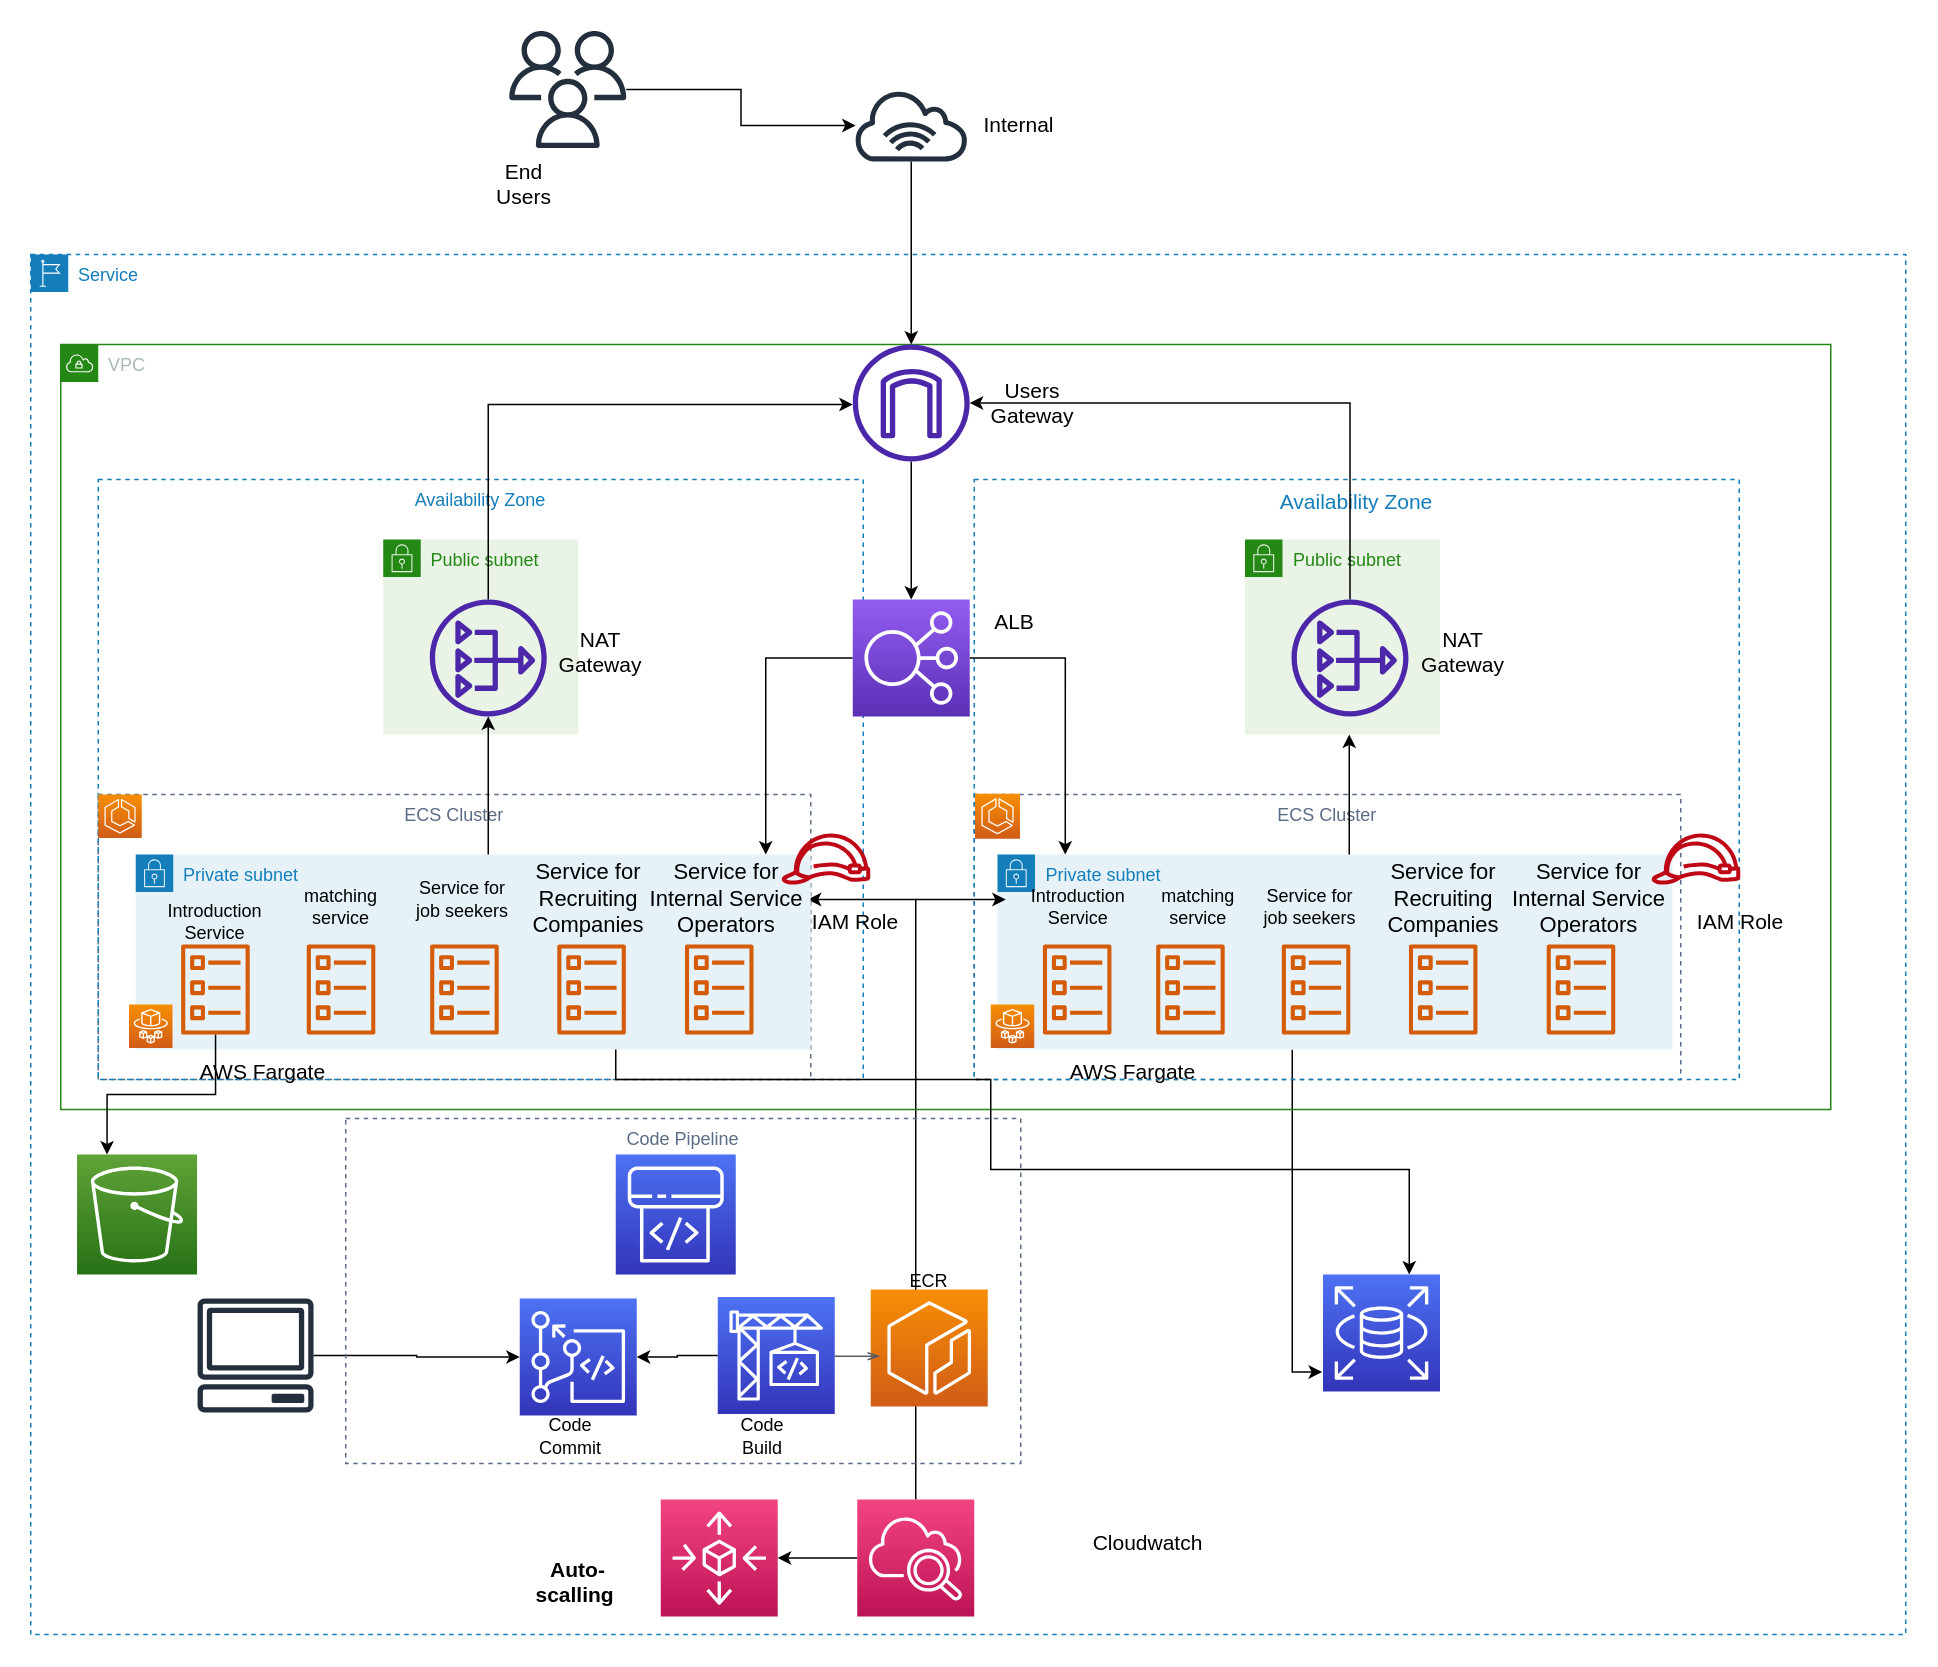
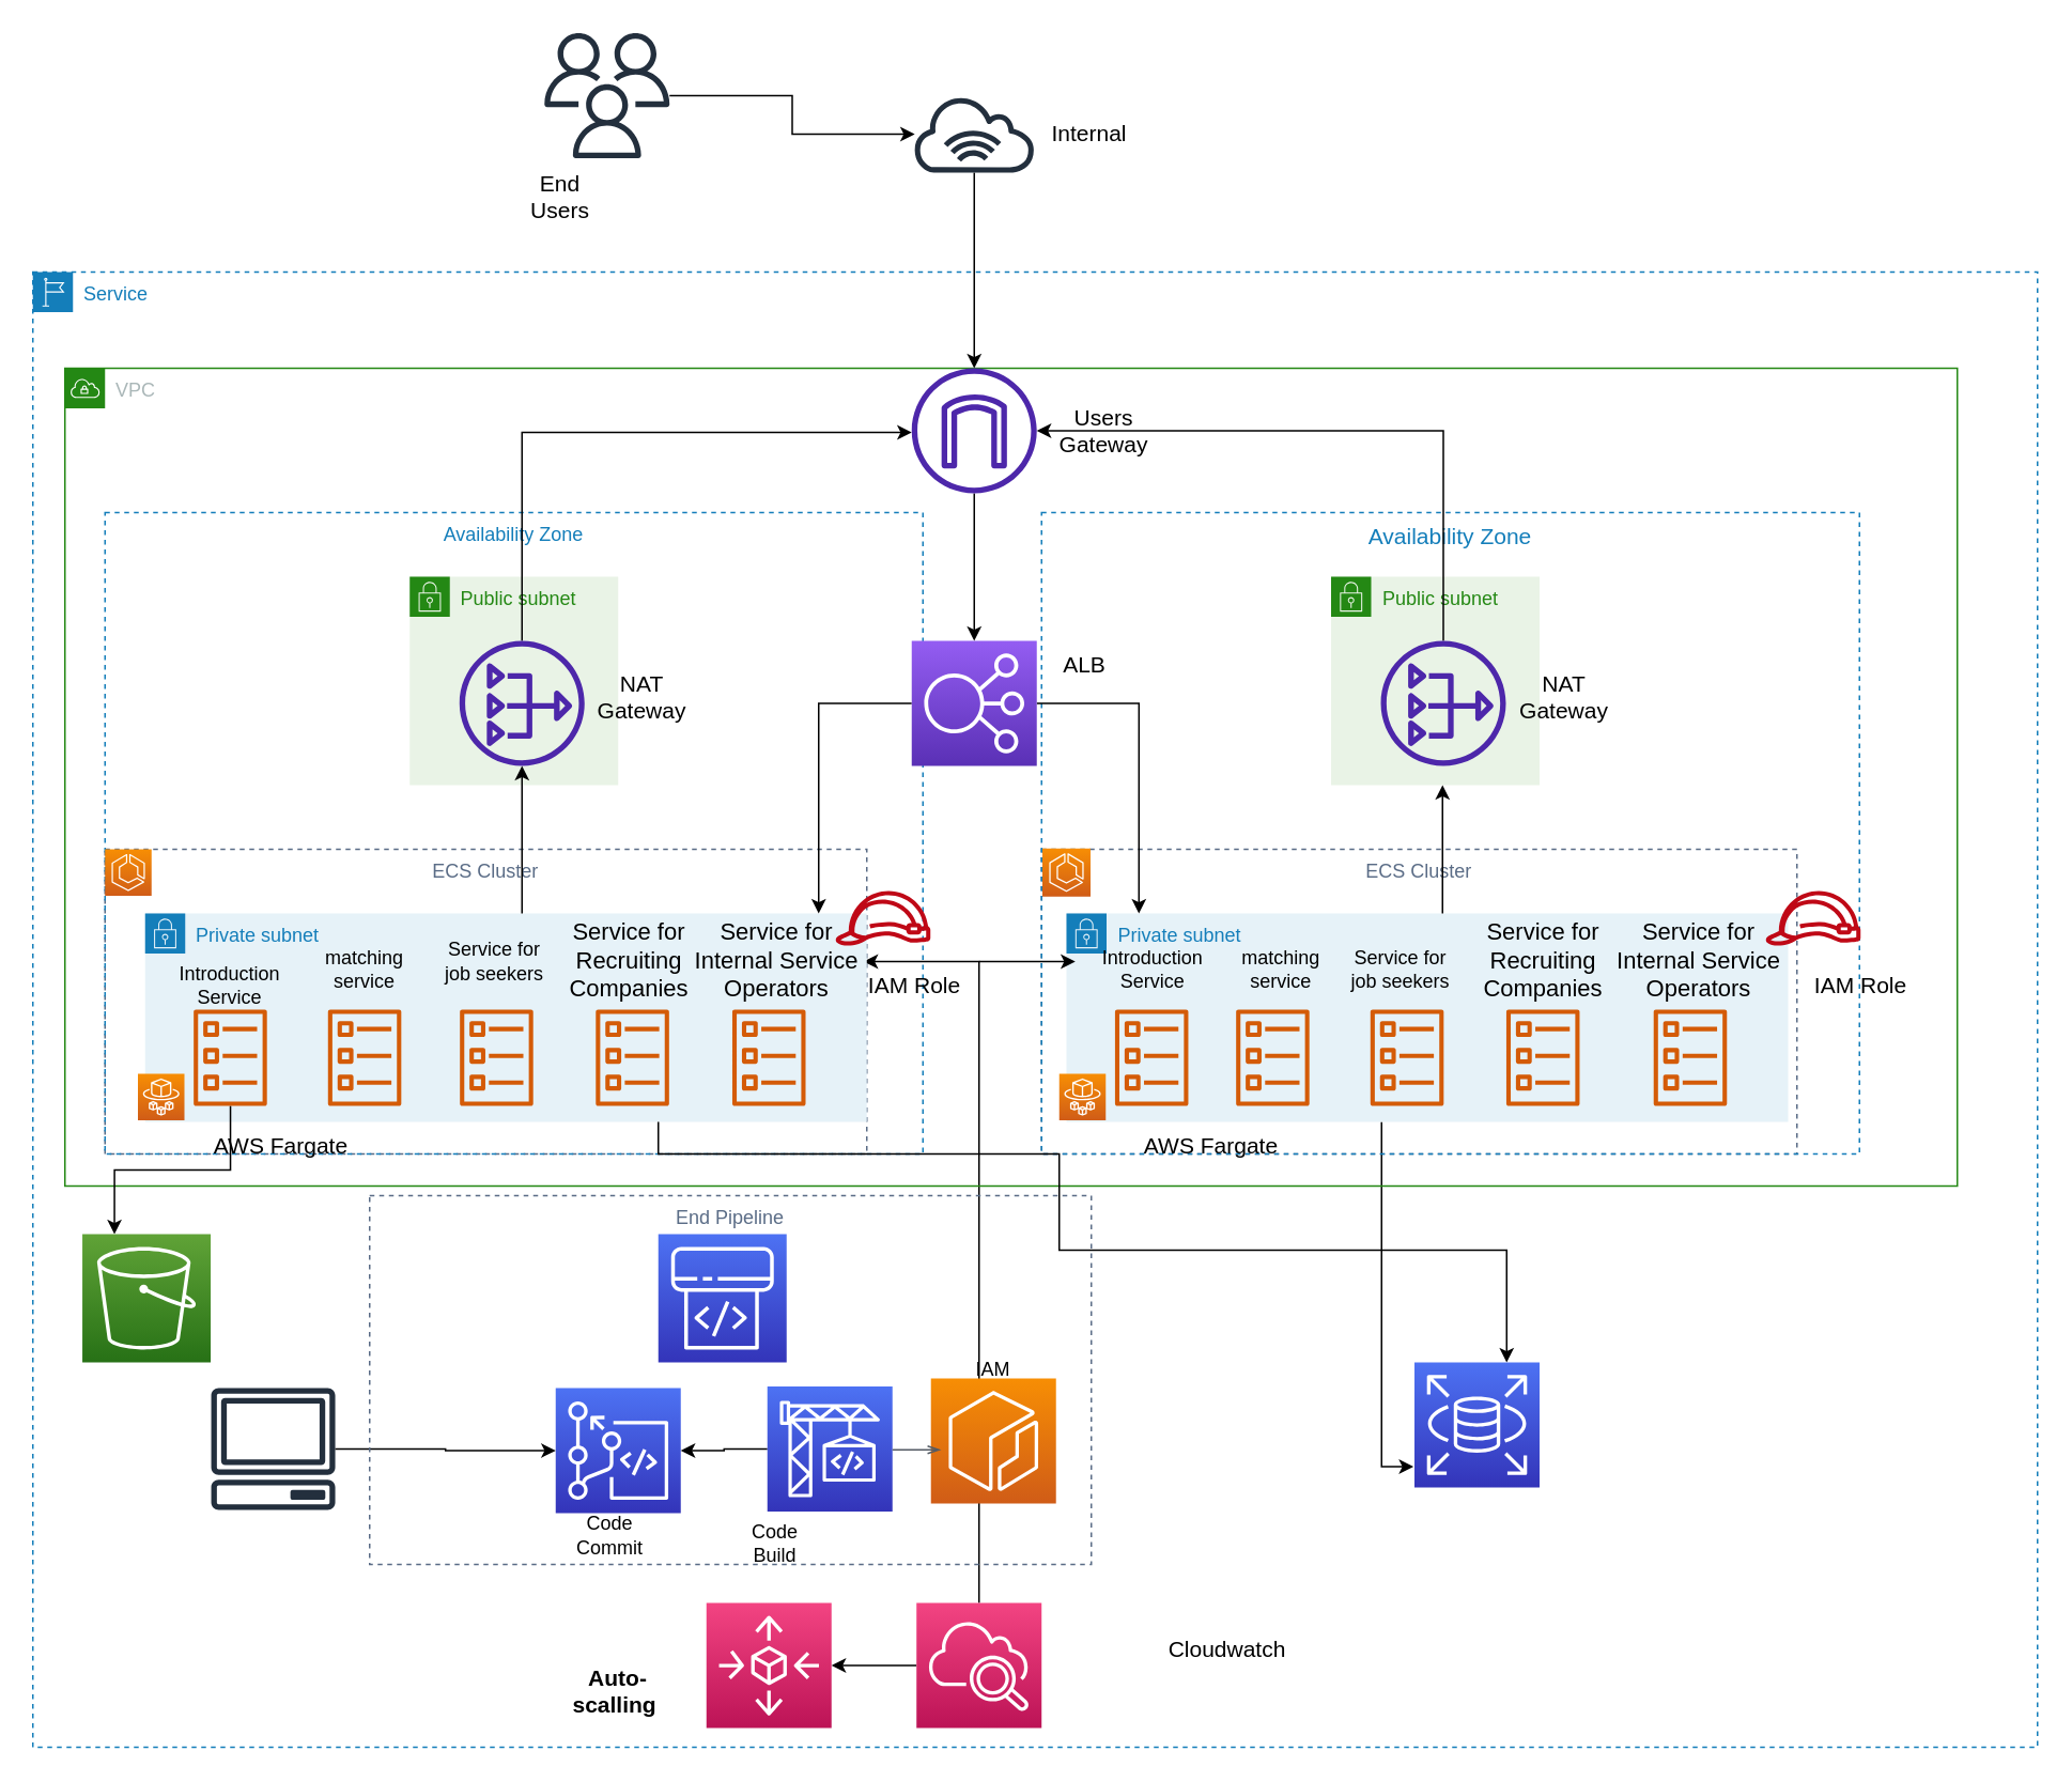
- <mxCell id="64" value="Code Pipeline" style="fillColor=none;strokeColor=#5A6C86;dashed=1;verticalAlign=top;fontStyle=0;fontColor=#5A6C86;" parent="1" vertex="1"><mxGeometry x="230" y="745" width="450" height="230" as="geometry" /></mxCell>
+ <mxCell id="64" value="End Pipeline" style="fillColor=none;strokeColor=#5A6C86;dashed=1;verticalAlign=top;fontStyle=0;fontColor=#5A6C86;" parent="1" vertex="1"><mxGeometry x="230" y="745" width="450" height="230" as="geometry" /></mxCell>
- <mxCell id="65" value="ECR" style="text;html=1;strokeColor=none;fillColor=none;align=center;verticalAlign=middle;whiteSpace=wrap;rounded=0;" parent="1" vertex="1"><mxGeometry x="588.99" y="839" width="60" height="30" as="geometry" /></mxCell>
+ <mxCell id="65" value="IAM" style="text;html=1;strokeColor=none;fillColor=none;align=center;verticalAlign=middle;whiteSpace=wrap;rounded=0;" parent="1" vertex="1"><mxGeometry x="588.99" y="839" width="60" height="30" as="geometry" /></mxCell>
- <mxCell id="62" value="Code Build" style="text;html=1;strokeColor=none;fillColor=none;align=center;verticalAlign=middle;whiteSpace=wrap;rounded=0;" parent="1" vertex="1"><mxGeometry x="478" y="947" width="60" height="20" as="geometry" /></mxCell>
+ <mxCell id="62" value="Code Build" style="text;html=1;strokeColor=none;fillColor=none;align=center;verticalAlign=middle;whiteSpace=wrap;rounded=0;" parent="1" vertex="1"><mxGeometry x="453" y="952" width="60" height="20" as="geometry" /></mxCell>
